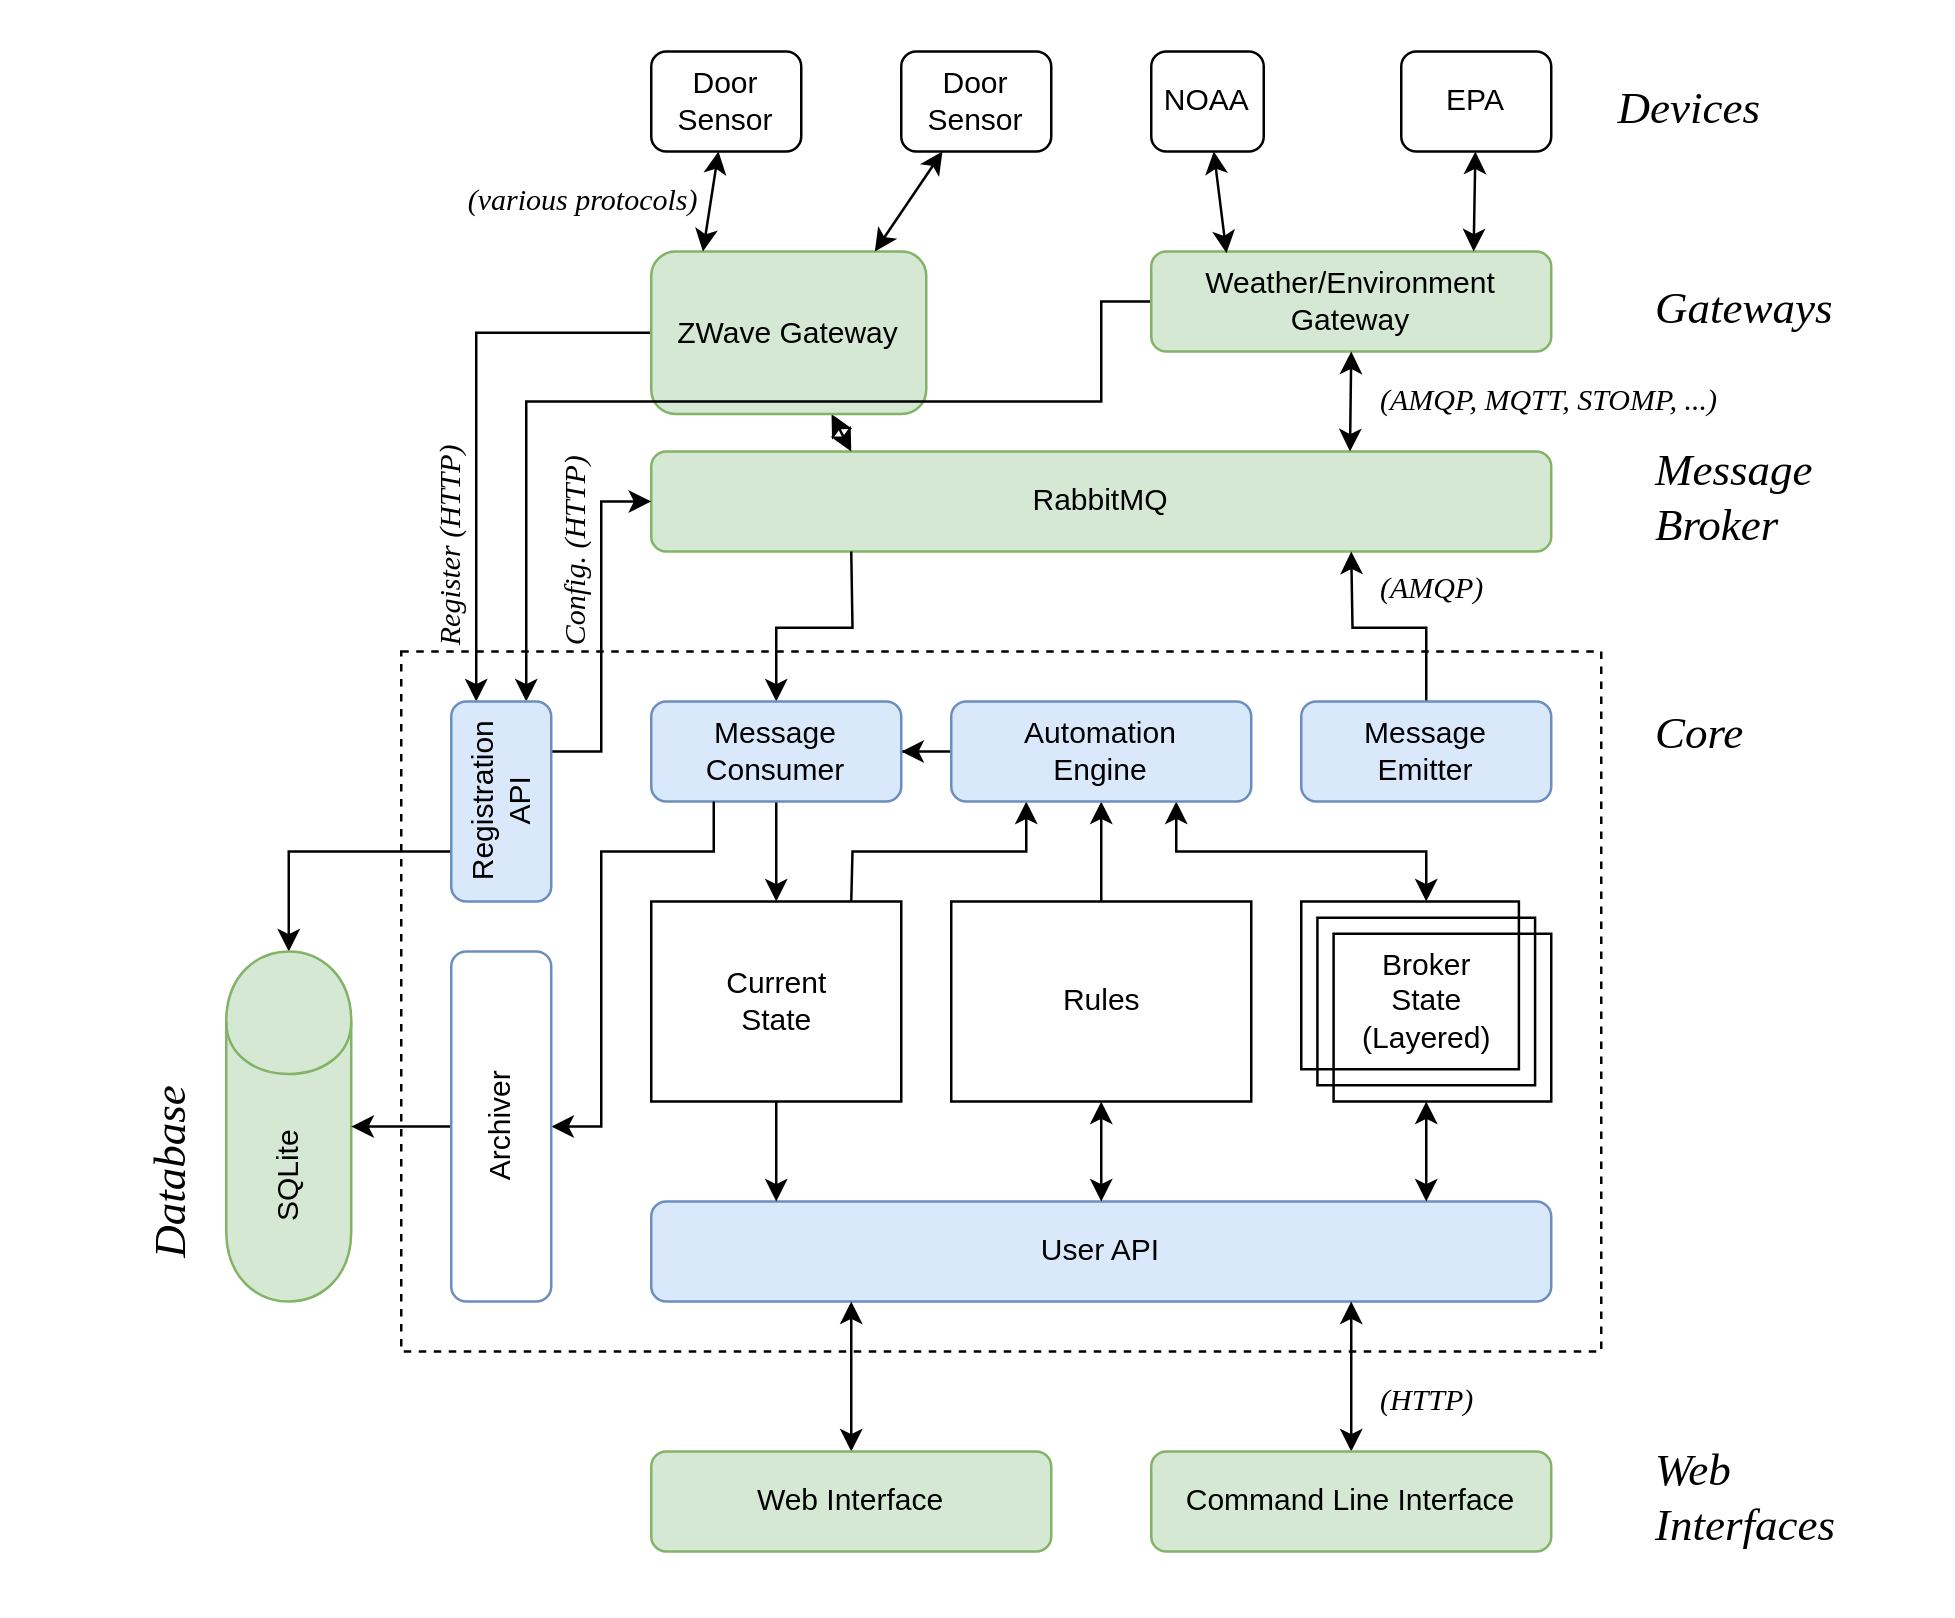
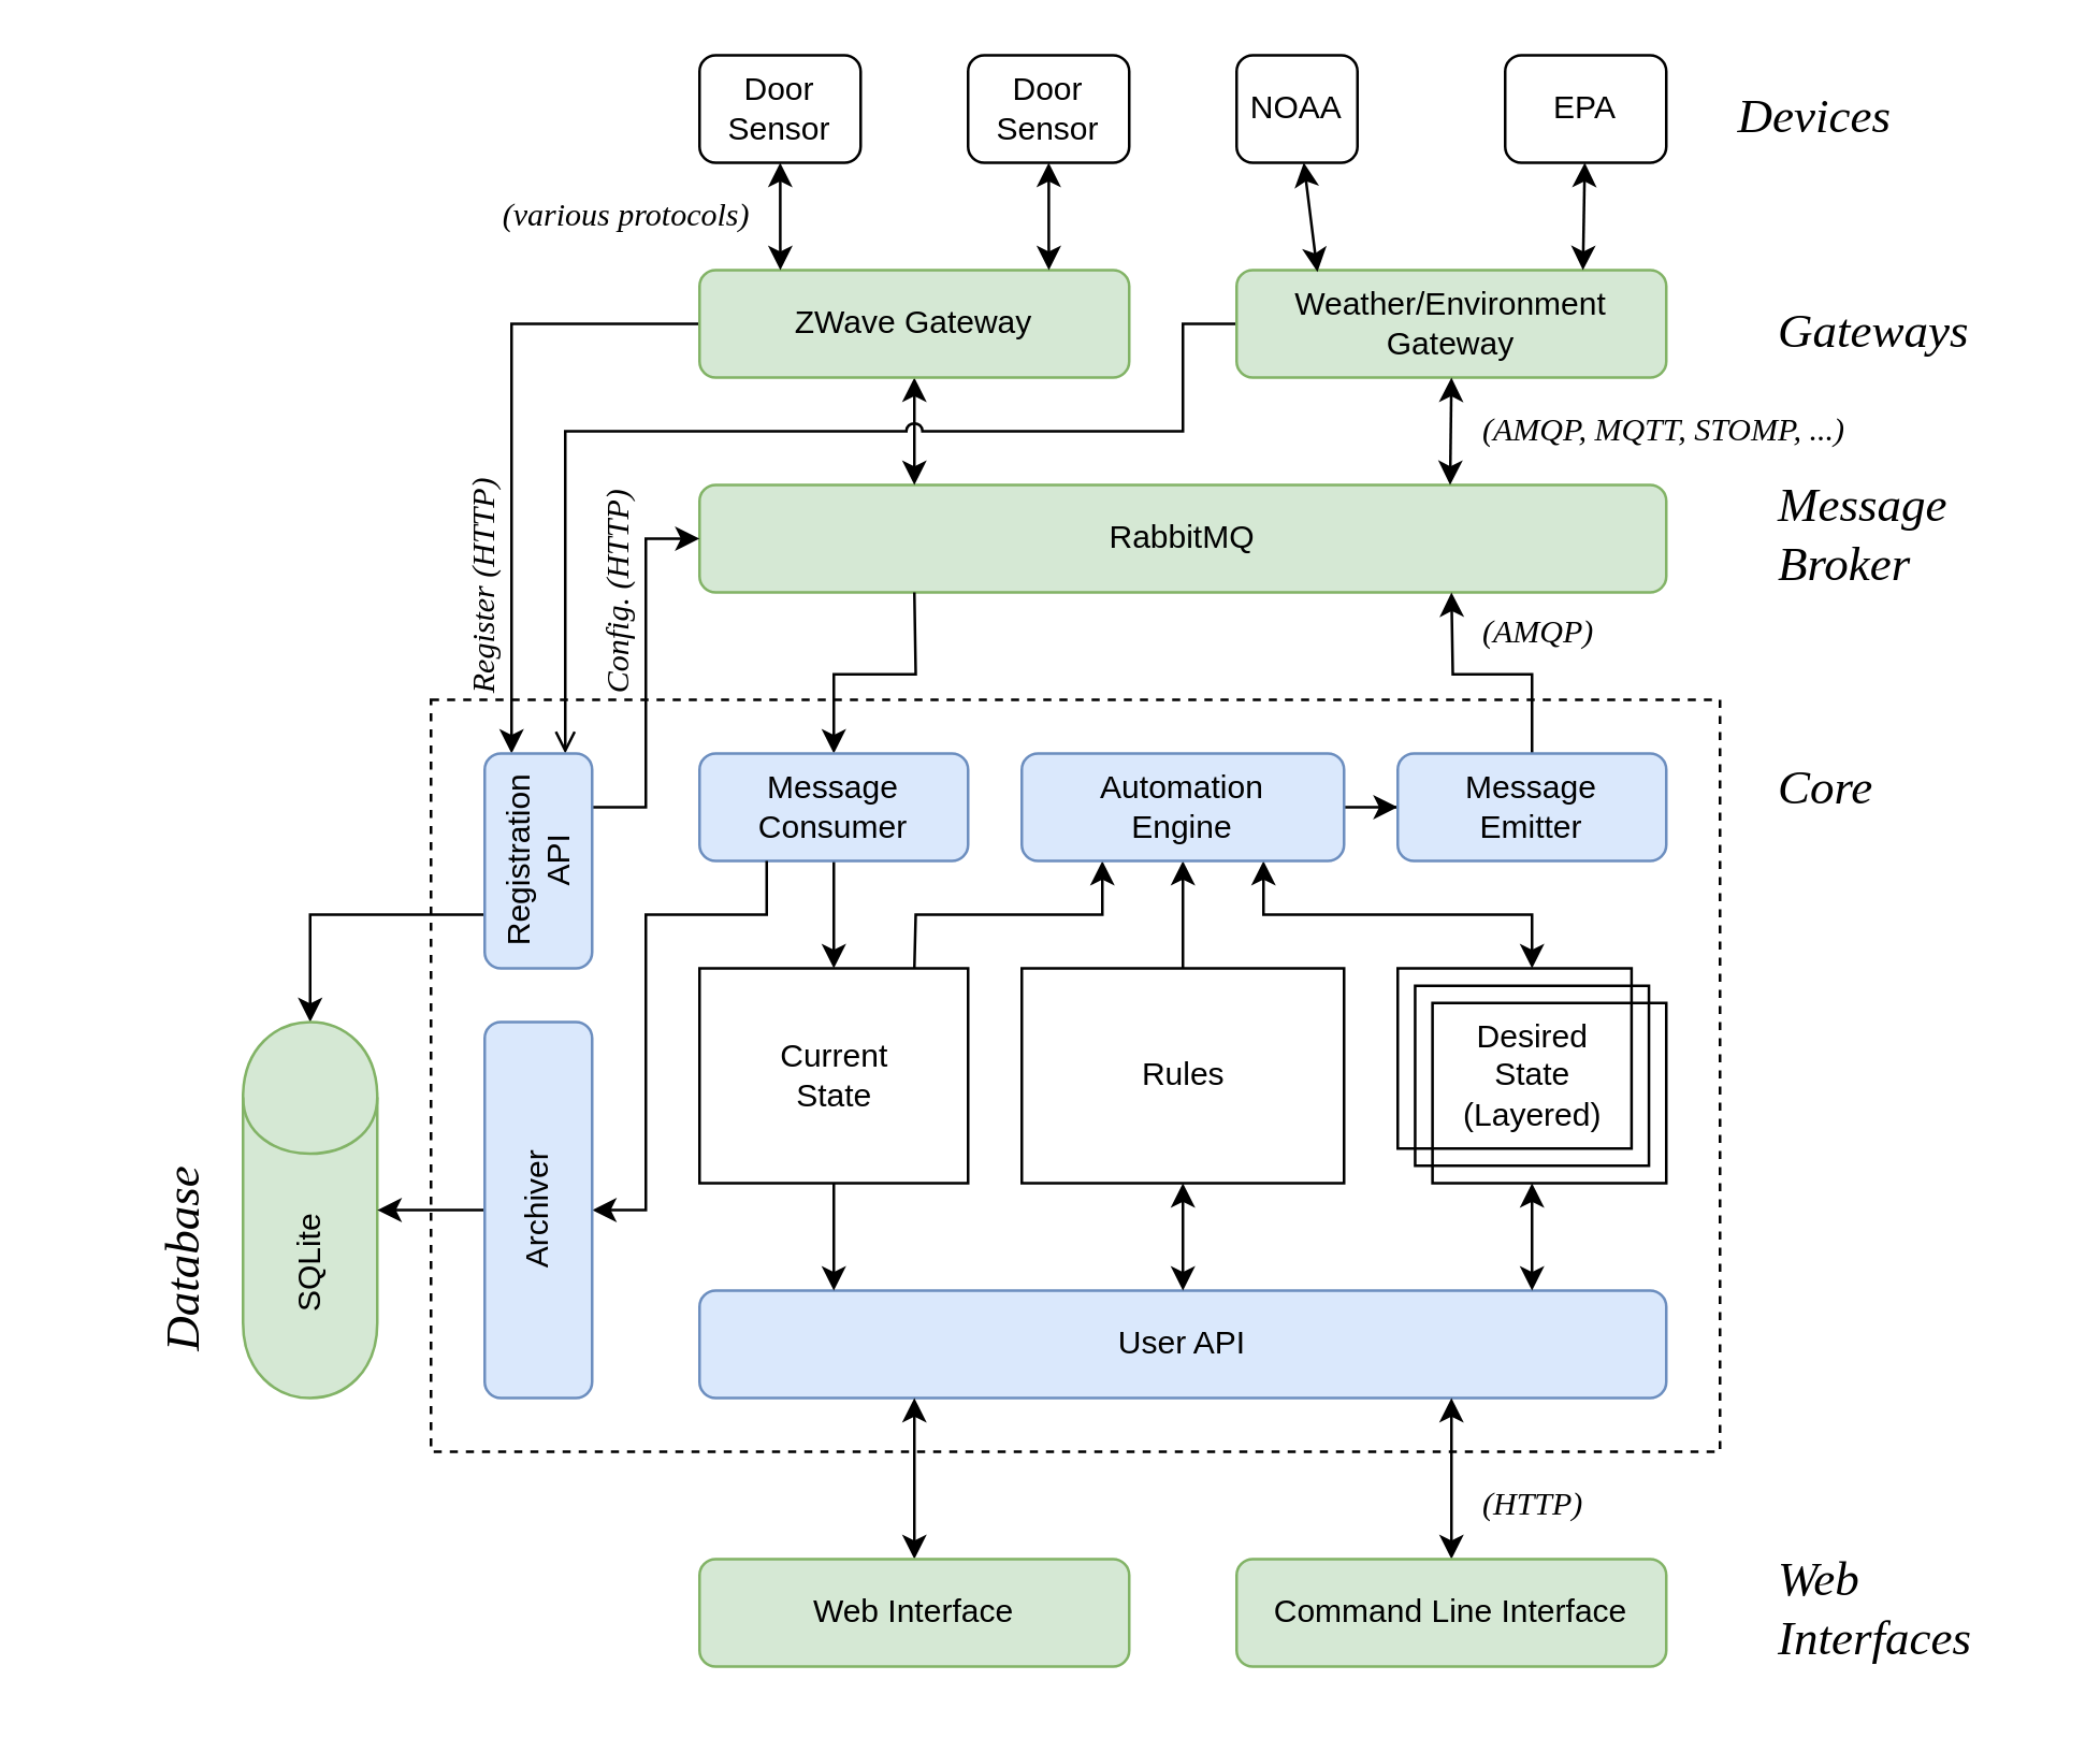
- <mxCell id="22" value="ZWave Gateway&lt;br&gt;" style="rounded=1;whiteSpace=wrap;html=1;fillColor=#d5e8d4;strokeColor=#82b366;" parent="1" vertex="1"><mxGeometry x="260" y="100" width="110" height="65" as="geometry" /></mxCell>
+ <mxCell id="22" value="ZWave Gateway&lt;br&gt;" style="rounded=1;whiteSpace=wrap;html=1;fillColor=#d5e8d4;strokeColor=#82b366;" parent="1" vertex="1"><mxGeometry x="260" y="100" width="160" height="40" as="geometry" /></mxCell>
- <mxCell id="27" style="edgeStyle=orthogonalEdgeStyle;rounded=0;jumpStyle=arc;orthogonalLoop=1;jettySize=auto;html=1;exitX=0;exitY=0.5;exitDx=0;exitDy=0;entryX=0.75;entryY=0;entryDx=0;entryDy=0;" parent="1" source="28" target="49" edge="1"><mxGeometry relative="1" as="geometry"><Array as="points"><mxPoint x="440" y="120" /><mxPoint x="440" y="160" /><mxPoint x="210" y="160" /></Array></mxGeometry></mxCell>
+ <mxCell id="27" style="edgeStyle=orthogonalEdgeStyle;rounded=0;jumpStyle=arc;orthogonalLoop=1;jettySize=auto;html=1;exitX=0;exitY=0.5;exitDx=0;exitDy=0;entryX=0.75;entryY=0;entryDx=0;entryDy=0;endArrow=open;" parent="1" source="28" target="49" edge="1"><mxGeometry relative="1" as="geometry"><Array as="points"><mxPoint x="440" y="120" /><mxPoint x="440" y="160" /><mxPoint x="210" y="160" /></Array></mxGeometry></mxCell>
- <mxCell id="16" value="" style="edgeStyle=orthogonalEdgeStyle;rounded=0;orthogonalLoop=1;jettySize=auto;html=1;startArrow=none;startFill=0;endArrow=classic;endFill=1;" edge="1" parent="1" source="19" target="44"><mxGeometry relative="1" as="geometry" /></mxCell>
+ <mxCell id="16" value="" style="edgeStyle=orthogonalEdgeStyle;rounded=0;orthogonalLoop=1;jettySize=auto;html=1;startArrow=none;startFill=0;endArrow=classic;endFill=1;" edge="1" parent="1" source="19" target="46"><mxGeometry relative="1" as="geometry" /></mxCell>
- <mxCell id="10" value="Broker&lt;br&gt;State &lt;br&gt;(Layered)" style="verticalLabelPosition=middle;verticalAlign=middle;html=1;shape=mxgraph.basic.layered_rect;dx=12.94;outlineConnect=0;fillColor=none;align=center;labelPosition=center;horizontal=1;" parent="1" vertex="1"><mxGeometry x="520" y="360" width="100" height="80" as="geometry" /></mxCell>
+ <mxCell id="10" value="Desired&lt;br&gt;State &lt;br&gt;(Layered)" style="verticalLabelPosition=middle;verticalAlign=middle;html=1;shape=mxgraph.basic.layered_rect;dx=12.94;outlineConnect=0;fillColor=none;align=center;labelPosition=center;horizontal=1;" parent="1" vertex="1"><mxGeometry x="520" y="360" width="100" height="80" as="geometry" /></mxCell>
- <mxCell id="57" value="Archiver" style="rounded=1;whiteSpace=wrap;html=1;fillColor=#ffffff;align=center;strokeColor=#6c8ebf;horizontal=0;" parent="1" vertex="1"><mxGeometry x="180" y="380" width="40" height="140" as="geometry" /></mxCell>
+ <mxCell id="57" value="Archiver" style="rounded=1;whiteSpace=wrap;html=1;fillColor=#dae8fc;align=center;strokeColor=#6c8ebf;horizontal=0;" parent="1" vertex="1"><mxGeometry x="180" y="380" width="40" height="140" as="geometry" /></mxCell>
